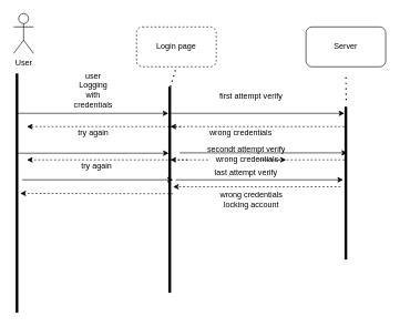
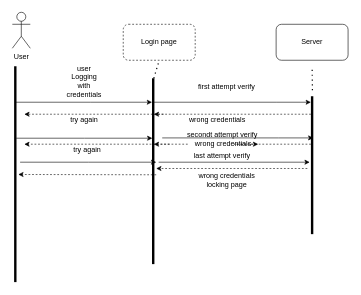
- <mxCell id="24" value="wrong credentials locking account" style="text;html=1;strokeColor=none;fillColor=none;align=center;verticalAlign=middle;whiteSpace=wrap;rounded=0;" vertex="1" parent="1"><mxGeometry x="317.5" y="290" width="120" height="20" as="geometry" /></mxCell>
+ <mxCell id="24" value="wrong credentials locking page" style="text;html=1;strokeColor=none;fillColor=none;align=center;verticalAlign=middle;whiteSpace=wrap;rounded=0;" vertex="1" parent="1"><mxGeometry x="317.5" y="290" width="120" height="20" as="geometry" /></mxCell>
